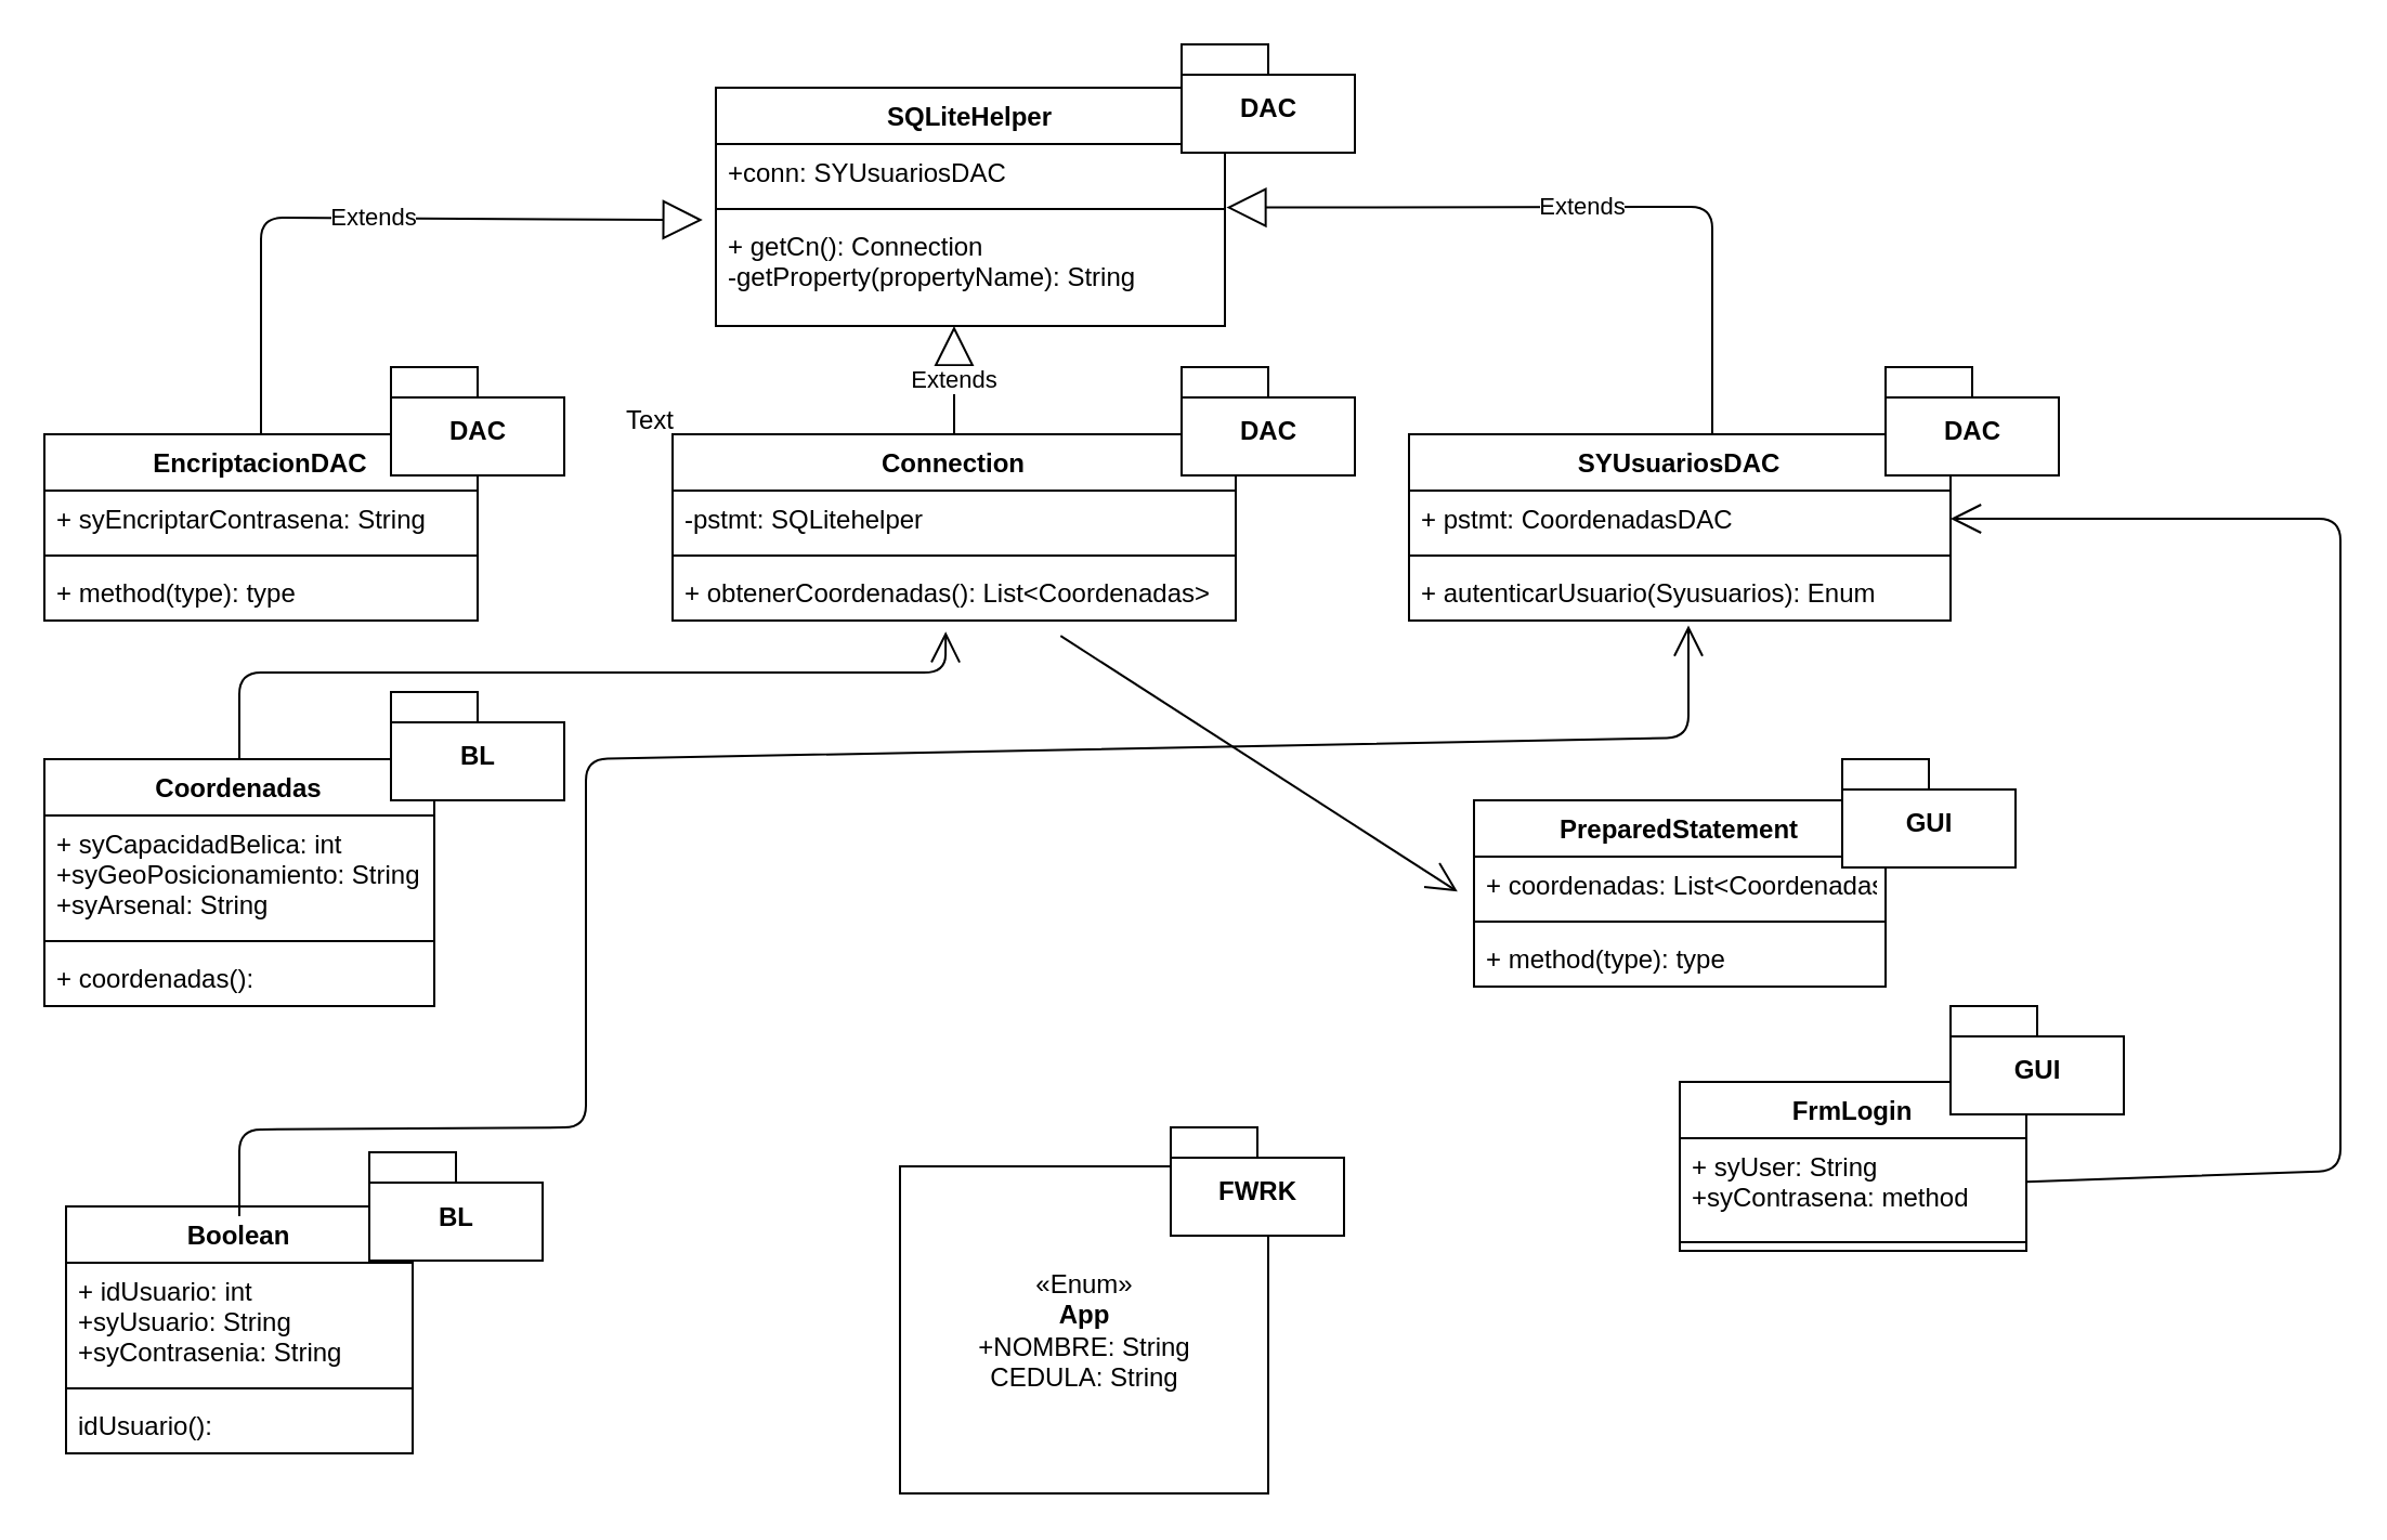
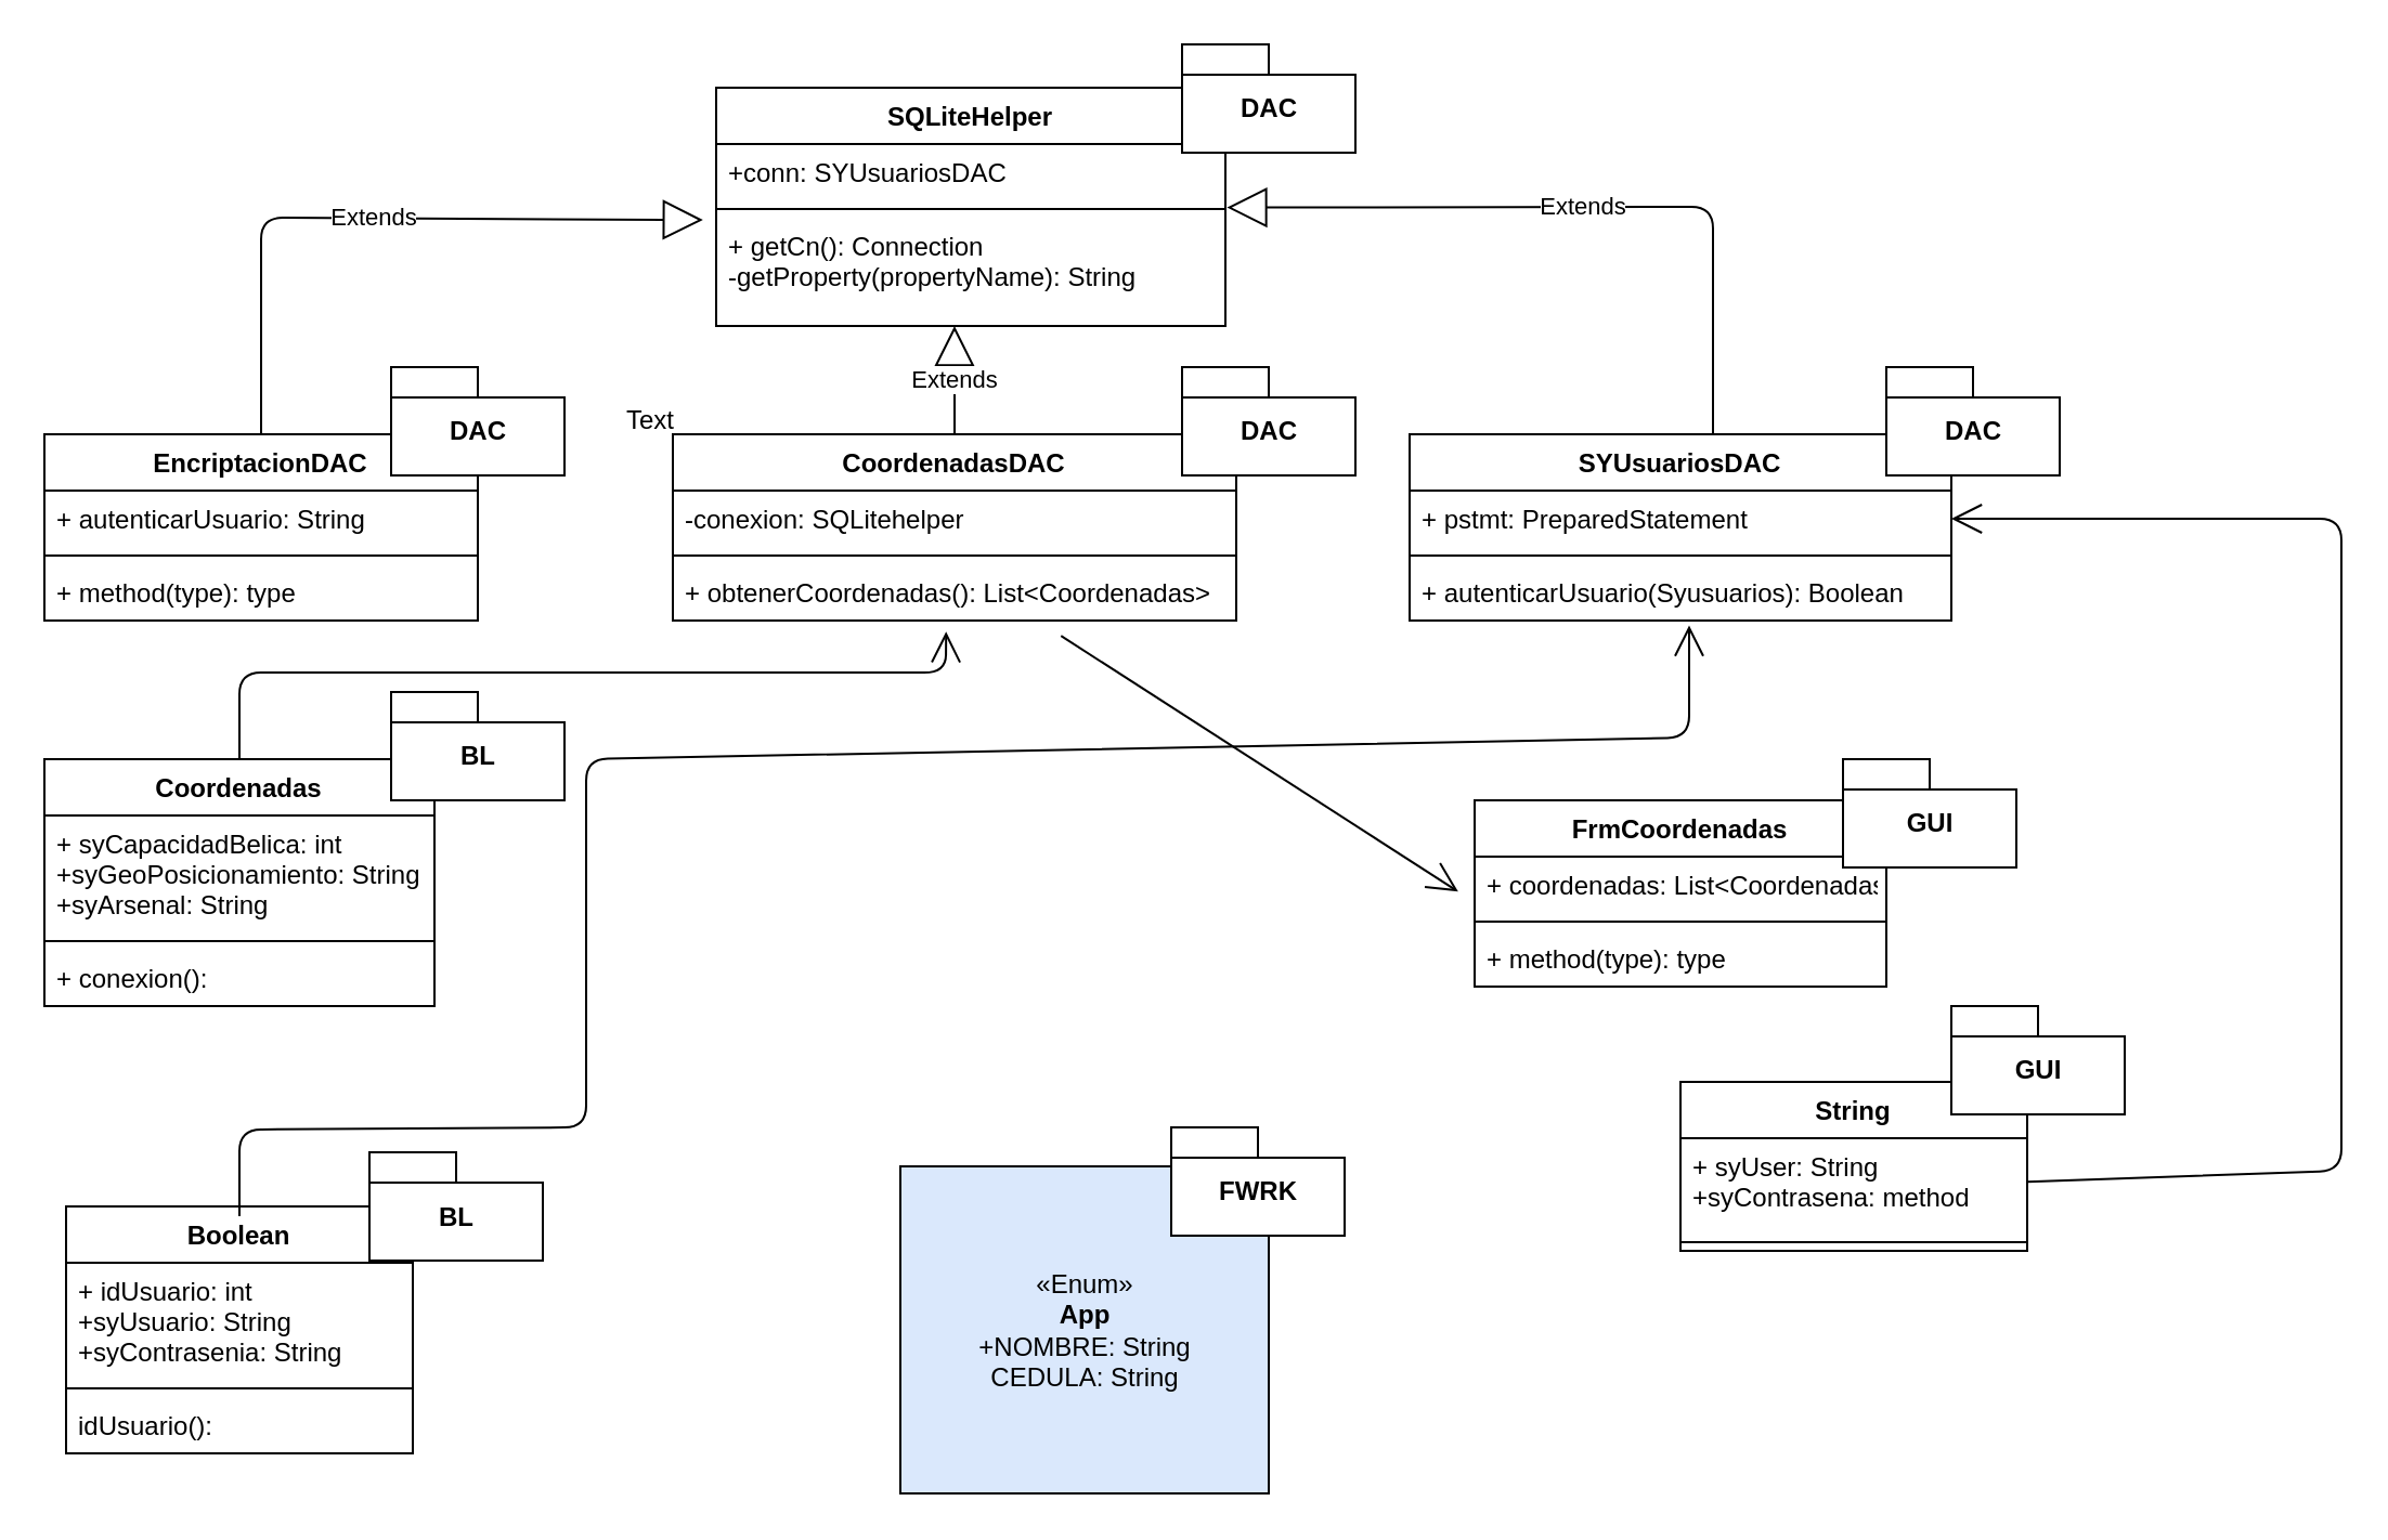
- <mxCell id="10" value="Connection" style="swimlane;fontStyle=1;align=center;verticalAlign=top;childLayout=stackLayout;horizontal=1;startSize=26;horizontalStack=0;resizeParent=1;resizeParentMax=0;resizeLast=0;collapsible=1;marginBottom=0;" parent="1" vertex="1"><mxGeometry x="310" y="200" width="260" height="86" as="geometry" /></mxCell>
+ <mxCell id="10" value="CoordenadasDAC" style="swimlane;fontStyle=1;align=center;verticalAlign=top;childLayout=stackLayout;horizontal=1;startSize=26;horizontalStack=0;resizeParent=1;resizeParentMax=0;resizeLast=0;collapsible=1;marginBottom=0;" parent="1" vertex="1"><mxGeometry x="310" y="200" width="260" height="86" as="geometry" /></mxCell>
- <mxCell id="7" value="+ syEncriptarContrasena: String" style="text;strokeColor=none;fillColor=none;align=left;verticalAlign=top;spacingLeft=4;spacingRight=4;overflow=hidden;rotatable=0;points=[[0,0.5],[1,0.5]];portConstraint=eastwest;fontColor=#000000;" parent="6" vertex="1"><mxGeometry y="26" width="200" height="26" as="geometry" /></mxCell>
+ <mxCell id="7" value="+ autenticarUsuario: String" style="text;strokeColor=none;fillColor=none;align=left;verticalAlign=top;spacingLeft=4;spacingRight=4;overflow=hidden;rotatable=0;points=[[0,0.5],[1,0.5]];portConstraint=eastwest;fontColor=#000000;" parent="6" vertex="1"><mxGeometry y="26" width="200" height="26" as="geometry" /></mxCell>
- <mxCell id="11" value="-pstmt: SQLitehelper" style="text;strokeColor=none;fillColor=none;align=left;verticalAlign=top;spacingLeft=4;spacingRight=4;overflow=hidden;rotatable=0;points=[[0,0.5],[1,0.5]];portConstraint=eastwest;" parent="10" vertex="1"><mxGeometry y="26" width="260" height="26" as="geometry" /></mxCell>
+ <mxCell id="11" value="-conexion: SQLitehelper" style="text;strokeColor=none;fillColor=none;align=left;verticalAlign=top;spacingLeft=4;spacingRight=4;overflow=hidden;rotatable=0;points=[[0,0.5],[1,0.5]];portConstraint=eastwest;" parent="10" vertex="1"><mxGeometry y="26" width="260" height="26" as="geometry" /></mxCell>
- <mxCell id="15" value="+ pstmt: CoordenadasDAC" style="text;strokeColor=none;fillColor=none;align=left;verticalAlign=top;spacingLeft=4;spacingRight=4;overflow=hidden;rotatable=0;points=[[0,0.5],[1,0.5]];portConstraint=eastwest;" parent="14" vertex="1"><mxGeometry y="26" width="250" height="26" as="geometry" /></mxCell>
+ <mxCell id="15" value="+ pstmt: PreparedStatement" style="text;strokeColor=none;fillColor=none;align=left;verticalAlign=top;spacingLeft=4;spacingRight=4;overflow=hidden;rotatable=0;points=[[0,0.5],[1,0.5]];portConstraint=eastwest;" parent="14" vertex="1"><mxGeometry y="26" width="250" height="26" as="geometry" /></mxCell>
- <mxCell id="17" value="+ autenticarUsuario(Syusuarios): Enum" style="text;strokeColor=none;fillColor=none;align=left;verticalAlign=top;spacingLeft=4;spacingRight=4;overflow=hidden;rotatable=0;points=[[0,0.5],[1,0.5]];portConstraint=eastwest;" parent="14" vertex="1"><mxGeometry y="60" width="250" height="26" as="geometry" /></mxCell>
+ <mxCell id="17" value="+ autenticarUsuario(Syusuarios): Boolean" style="text;strokeColor=none;fillColor=none;align=left;verticalAlign=top;spacingLeft=4;spacingRight=4;overflow=hidden;rotatable=0;points=[[0,0.5],[1,0.5]];portConstraint=eastwest;" parent="14" vertex="1"><mxGeometry y="60" width="250" height="26" as="geometry" /></mxCell>
- <mxCell id="26" value="PreparedStatement" style="swimlane;fontStyle=1;align=center;verticalAlign=top;childLayout=stackLayout;horizontal=1;startSize=26;horizontalStack=0;resizeParent=1;resizeParentMax=0;resizeLast=0;collapsible=1;marginBottom=0;" parent="1" vertex="1"><mxGeometry x="680" y="369" width="190" height="86" as="geometry" /></mxCell>
+ <mxCell id="26" value="FrmCoordenadas" style="swimlane;fontStyle=1;align=center;verticalAlign=top;childLayout=stackLayout;horizontal=1;startSize=26;horizontalStack=0;resizeParent=1;resizeParentMax=0;resizeLast=0;collapsible=1;marginBottom=0;" parent="1" vertex="1"><mxGeometry x="680" y="369" width="190" height="86" as="geometry" /></mxCell>
- <mxCell id="21" value="+ coordenadas(): " style="text;strokeColor=none;fillColor=none;align=left;verticalAlign=top;spacingLeft=4;spacingRight=4;overflow=hidden;rotatable=0;points=[[0,0.5],[1,0.5]];portConstraint=eastwest;" parent="18" vertex="1"><mxGeometry y="88" width="180" height="26" as="geometry" /></mxCell>
+ <mxCell id="21" value="+ conexion(): " style="text;strokeColor=none;fillColor=none;align=left;verticalAlign=top;spacingLeft=4;spacingRight=4;overflow=hidden;rotatable=0;points=[[0,0.5],[1,0.5]];portConstraint=eastwest;" parent="18" vertex="1"><mxGeometry y="88" width="180" height="26" as="geometry" /></mxCell>
- <mxCell id="34" value="FrmLogin" style="swimlane;fontStyle=1;align=center;verticalAlign=top;childLayout=stackLayout;horizontal=1;startSize=26;horizontalStack=0;resizeParent=1;resizeParentMax=0;resizeLast=0;collapsible=1;marginBottom=0;fontColor=none;" parent="1" vertex="1"><mxGeometry x="775" y="499" width="160" height="78" as="geometry" /></mxCell>
+ <mxCell id="34" value="String" style="swimlane;fontStyle=1;align=center;verticalAlign=top;childLayout=stackLayout;horizontal=1;startSize=26;horizontalStack=0;resizeParent=1;resizeParentMax=0;resizeLast=0;collapsible=1;marginBottom=0;fontColor=none;" parent="1" vertex="1"><mxGeometry x="775" y="499" width="160" height="78" as="geometry" /></mxCell>
- <mxCell id="37" value="«Enum»&lt;br&gt;&lt;b&gt;App&lt;br&gt;&lt;/b&gt;+NOMBRE: String&lt;br&gt;CEDULA: String" style="html=1;fontColor=none;" parent="1" vertex="1"><mxGeometry x="415" y="538" width="170" height="151" as="geometry" /></mxCell>
+ <mxCell id="37" value="«Enum»&lt;br&gt;&lt;b&gt;App&lt;br&gt;&lt;/b&gt;+NOMBRE: String&lt;br&gt;CEDULA: String" style="html=1;fontColor=none;fillColor=#dae8fc;" parent="1" vertex="1"><mxGeometry x="415" y="538" width="170" height="151" as="geometry" /></mxCell>
